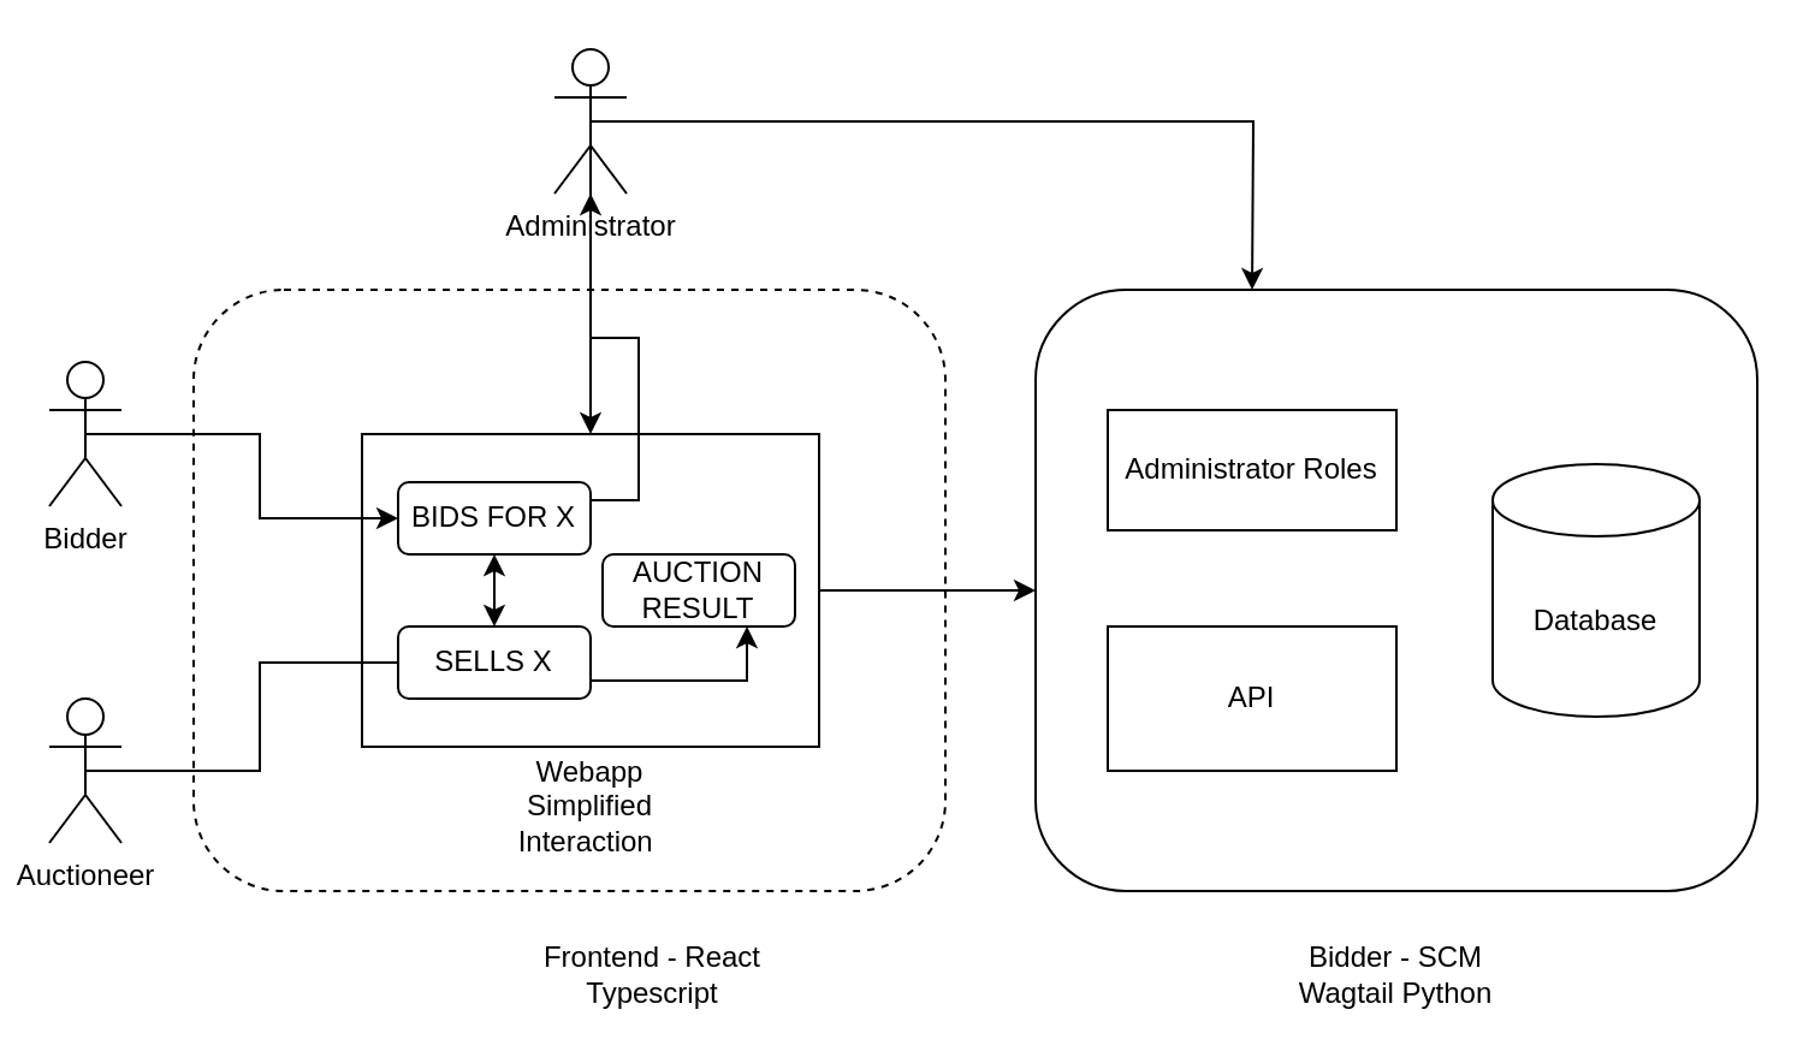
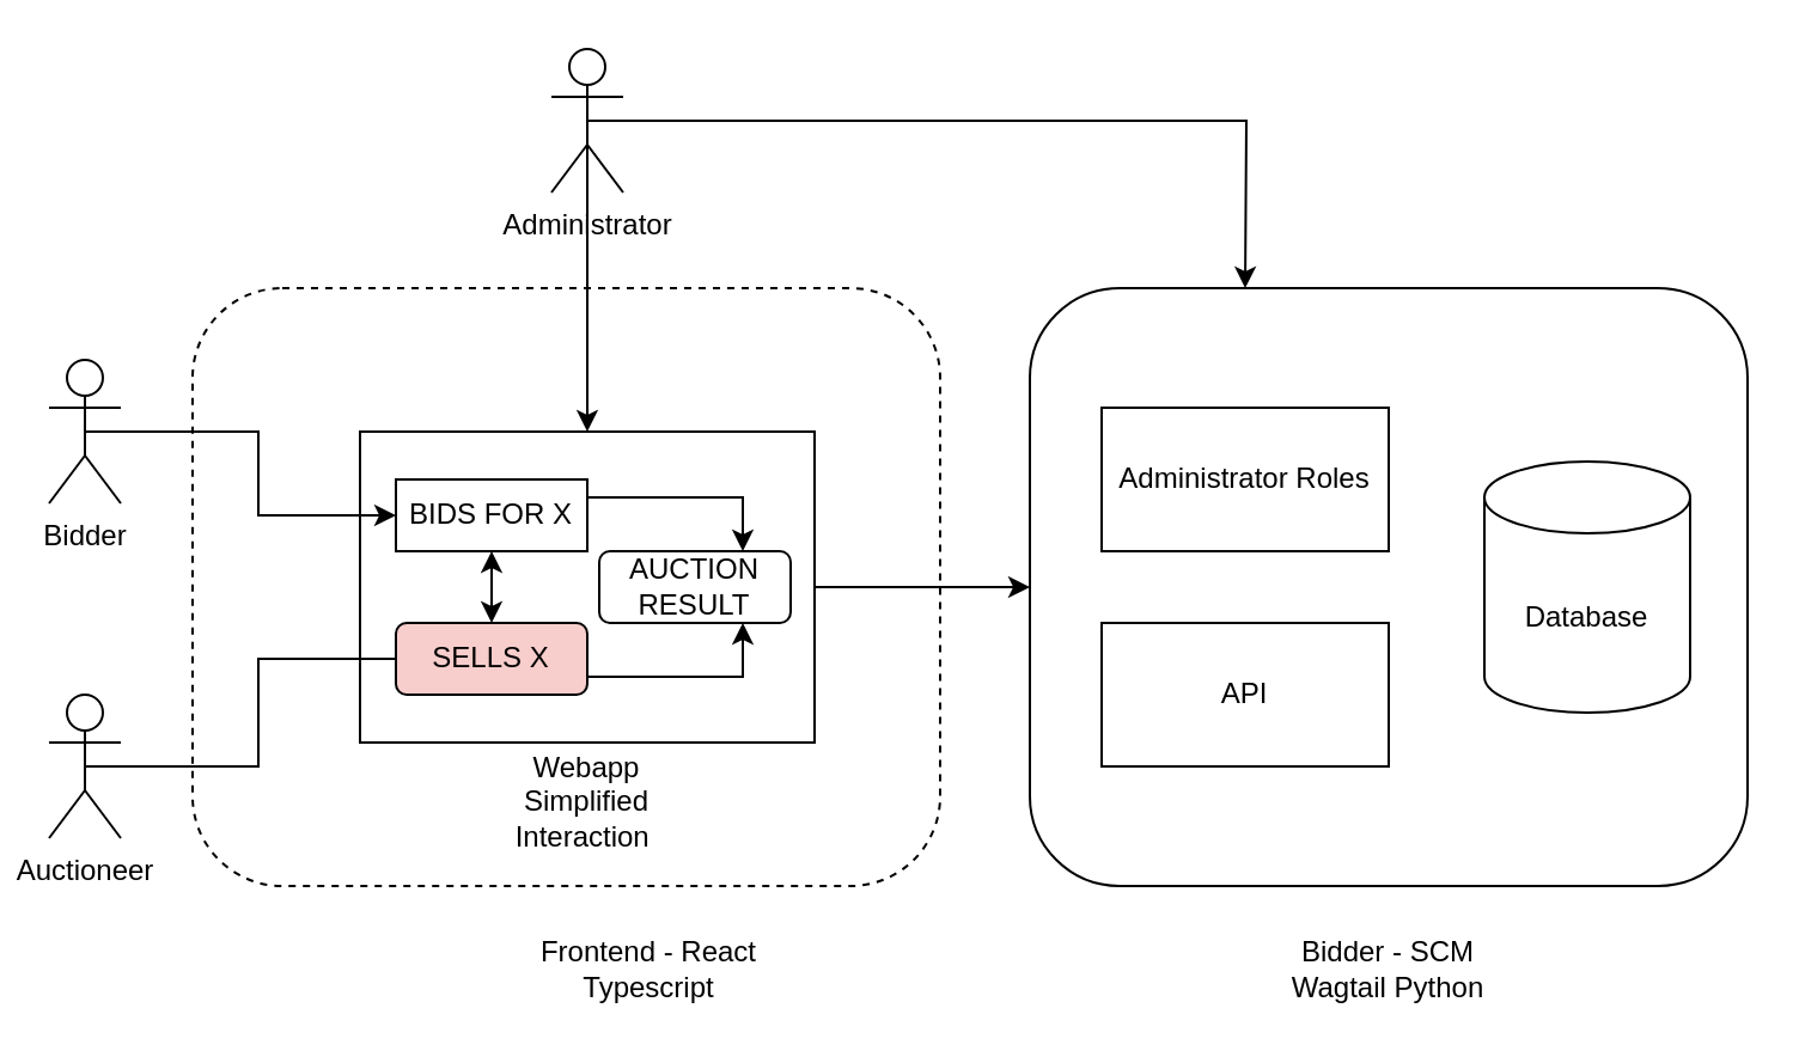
- <mxCell id="17" style="edgeStyle=orthogonalEdgeStyle;rounded=0;orthogonalLoop=1;jettySize=auto;html=1;exitX=1;exitY=0.25;exitDx=0;exitDy=0;" edge="1" parent="1" source="18" target="11"><mxGeometry relative="1" as="geometry" /></mxCell>
+ <mxCell id="17" style="edgeStyle=orthogonalEdgeStyle;rounded=0;orthogonalLoop=1;jettySize=auto;html=1;exitX=1;exitY=0.25;exitDx=0;exitDy=0;entryX=0.75;entryY=0;entryDx=0;entryDy=0;" edge="1" parent="1" source="18" target="19"><mxGeometry relative="1" as="geometry" /></mxCell>
- <mxCell id="14" value="Administrator Roles" style="rounded=0;whiteSpace=wrap;html=1;" vertex="1" parent="12"><mxGeometry x="30" y="60" width="120" height="50" as="geometry" /></mxCell>
+ <mxCell id="14" value="Administrator Roles" style="rounded=0;whiteSpace=wrap;html=1;" vertex="1" parent="12"><mxGeometry x="30" y="60" width="120" height="60" as="geometry" /></mxCell>
- <mxCell id="18" value="BIDS FOR X" style="rounded=1;whiteSpace=wrap;html=1;" vertex="1" parent="1"><mxGeometry x="165" y="200" width="80" height="30" as="geometry" /></mxCell>
+ <mxCell id="18" value="BIDS FOR X" style="whiteSpace=wrap;html=1;rounded=0;" vertex="1" parent="1"><mxGeometry x="165" y="200" width="80" height="30" as="geometry" /></mxCell>
- <mxCell id="21" value="SELLS X" style="rounded=1;whiteSpace=wrap;html=1;" vertex="1" parent="1"><mxGeometry x="165" y="260" width="80" height="30" as="geometry" /></mxCell>
+ <mxCell id="21" value="SELLS X" style="rounded=1;whiteSpace=wrap;html=1;fillColor=#f8cecc;" vertex="1" parent="1"><mxGeometry x="165" y="260" width="80" height="30" as="geometry" /></mxCell>
